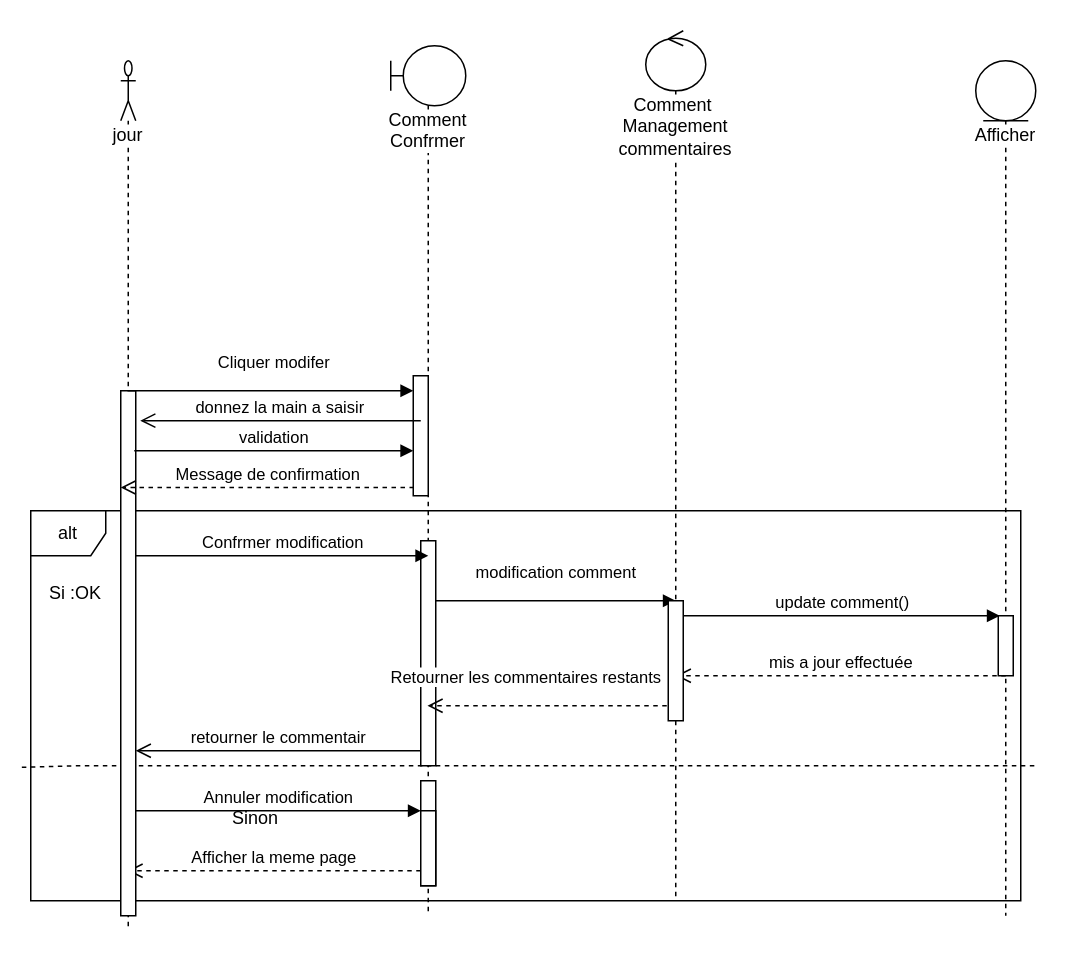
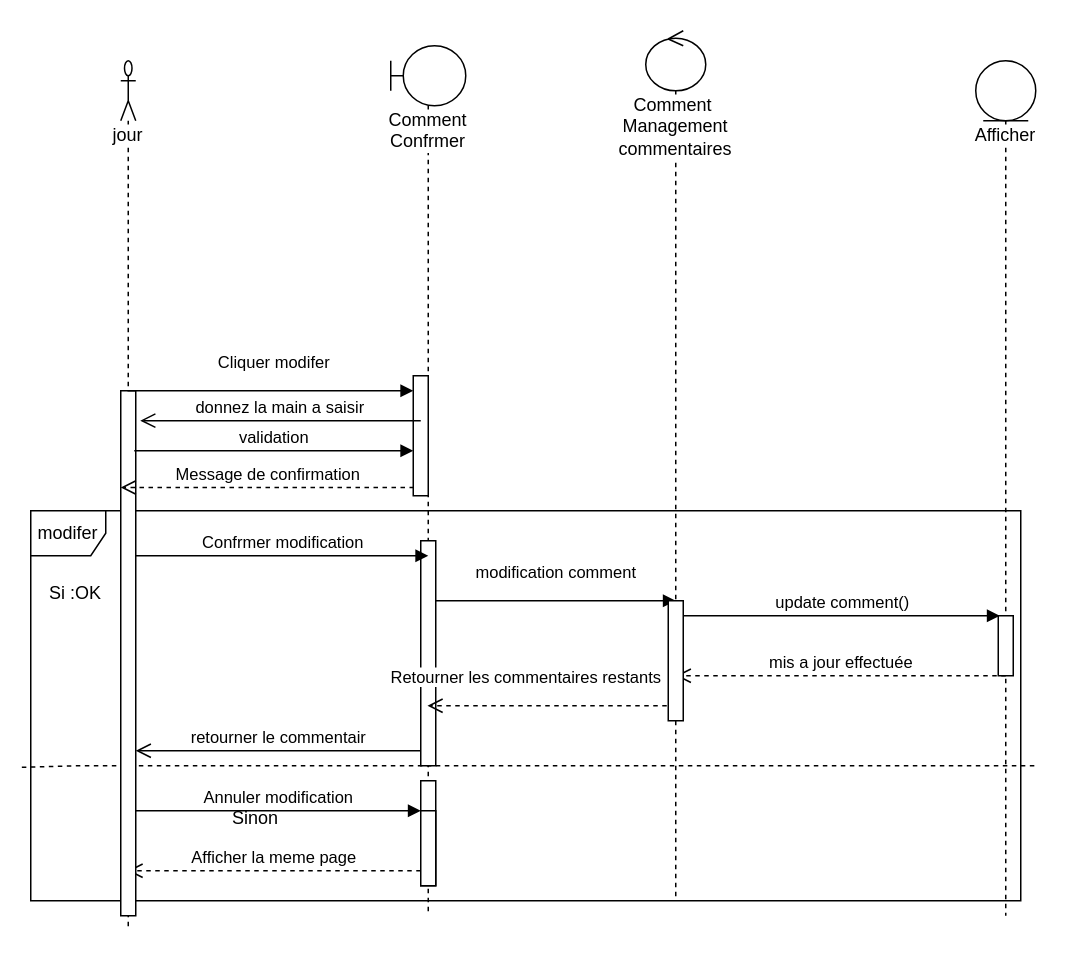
- <mxCell id="2" value="alt" style="shape=umlFrame;whiteSpace=wrap;html=1;width=50;height=30;" parent="1" vertex="1"><mxGeometry x="20" y="340" width="660" height="260" as="geometry" /></mxCell>
+ <mxCell id="2" value="modifer" style="shape=umlFrame;whiteSpace=wrap;html=1;width=50;height=30;" parent="1" vertex="1"><mxGeometry x="20" y="340" width="660" height="260" as="geometry" /></mxCell>
